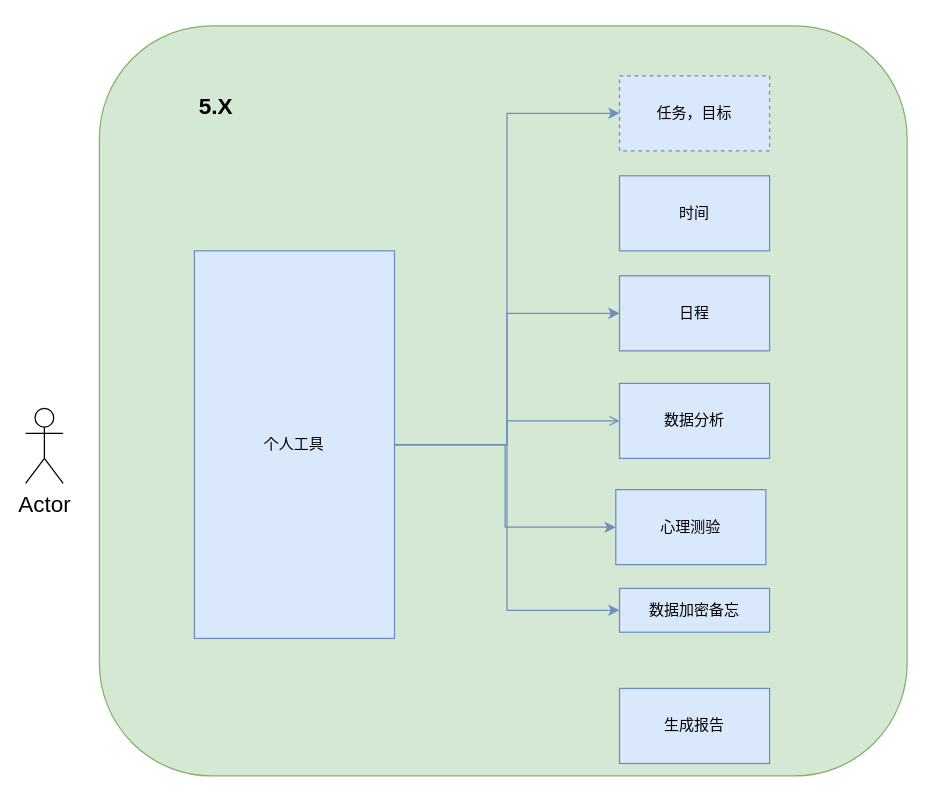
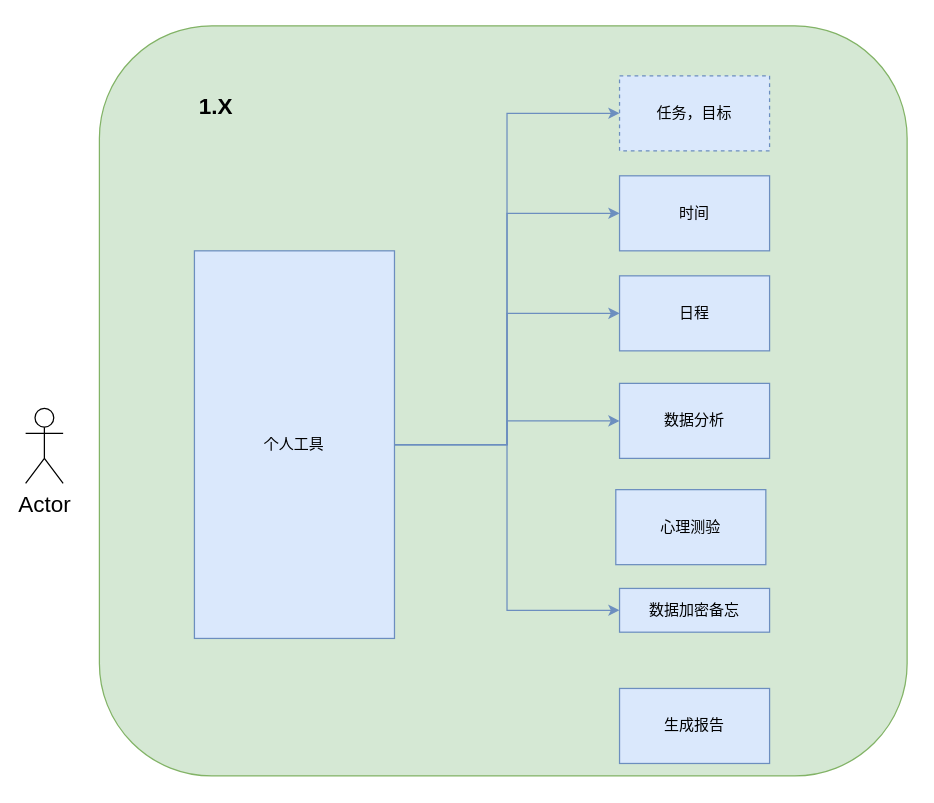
- <mxCell id="14" value="&lt;font style=&quot;font-size: 18px;&quot;&gt;&lt;b&gt;&amp;nbsp;5.X&lt;/b&gt;&lt;/font&gt;" style="text;html=1;strokeColor=none;fillColor=none;align=center;verticalAlign=middle;whiteSpace=wrap;rounded=0;" vertex="1" parent="1"><mxGeometry x="135" y="70" width="70" height="30" as="geometry" /></mxCell>
+ <mxCell id="14" value="&lt;font style=&quot;font-size: 18px;&quot;&gt;&lt;b&gt;&amp;nbsp;1.X&lt;/b&gt;&lt;/font&gt;" style="text;html=1;strokeColor=none;fillColor=none;align=center;verticalAlign=middle;whiteSpace=wrap;rounded=0;" vertex="1" parent="1"><mxGeometry x="135" y="70" width="70" height="30" as="geometry" /></mxCell>
- <mxCell id="6" style="edgeStyle=orthogonalEdgeStyle;rounded=0;orthogonalLoop=1;jettySize=auto;html=1;entryX=0;entryY=0.5;entryDx=0;entryDy=0;fillColor=#dae8fc;strokeColor=#6c8ebf;endArrow=open;" edge="1" parent="1" source="8" target="12"><mxGeometry relative="1" as="geometry" /></mxCell>
+ <mxCell id="6" style="edgeStyle=orthogonalEdgeStyle;rounded=0;orthogonalLoop=1;jettySize=auto;html=1;entryX=0;entryY=0.5;entryDx=0;entryDy=0;fillColor=#dae8fc;strokeColor=#6c8ebf;" edge="1" parent="1" source="8" target="12"><mxGeometry relative="1" as="geometry" /></mxCell>
- <mxCell id="4" style="edgeStyle=orthogonalEdgeStyle;rounded=0;orthogonalLoop=1;jettySize=auto;html=1;fillColor=#dae8fc;strokeColor=#6c8ebf;" edge="1" parent="1" source="8" target="13"><mxGeometry relative="1" as="geometry" /></mxCell>
+ <mxCell id="4" style="edgeStyle=orthogonalEdgeStyle;rounded=0;orthogonalLoop=1;jettySize=auto;html=1;fillColor=#dae8fc;strokeColor=#6c8ebf;" edge="1" parent="1" source="8" target="10"><mxGeometry relative="1" as="geometry" /></mxCell>
